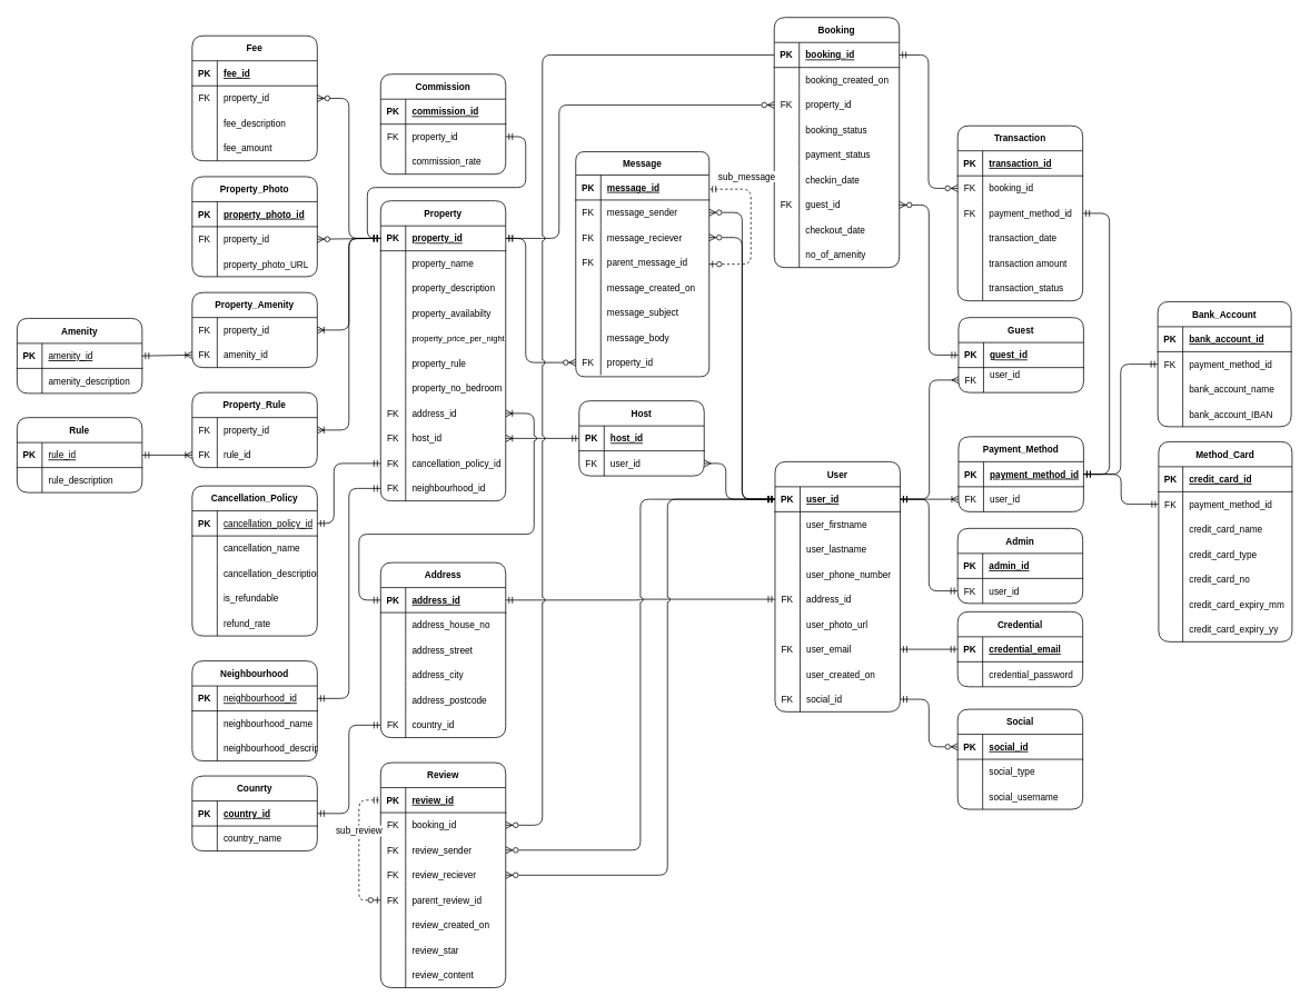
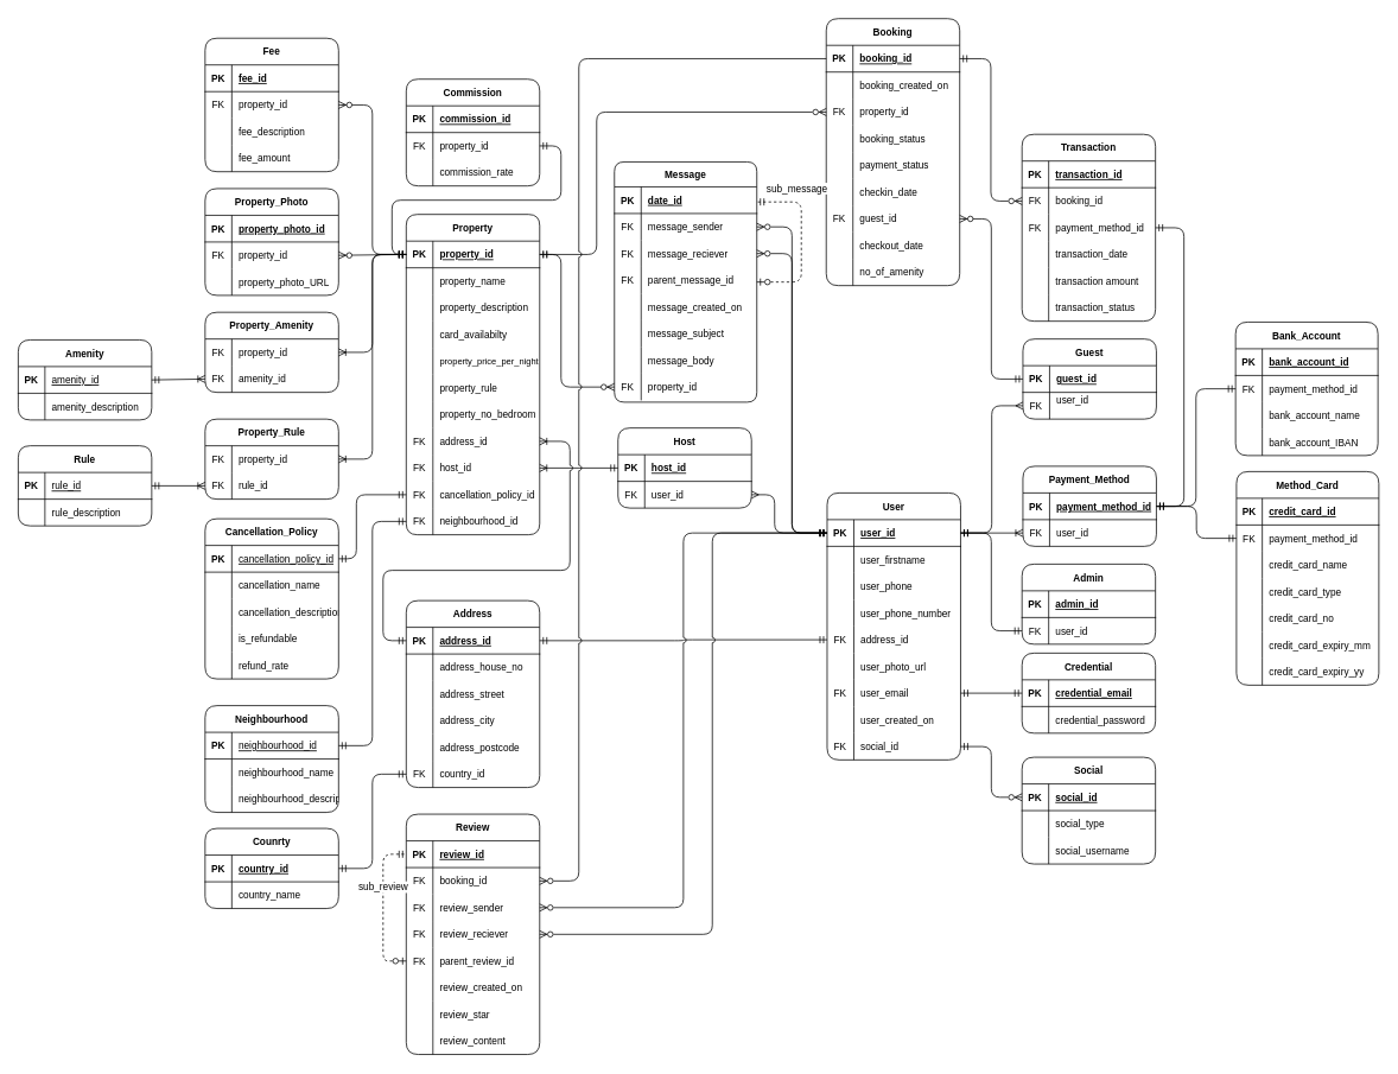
- <mxCell id="356" value="message_id" style="shape=partialRectangle;connectable=0;fillColor=none;top=0;left=0;bottom=0;right=0;align=left;spacingLeft=6;fontStyle=5;overflow=hidden;fontFamily=Helvetica;fontSize=11;rounded=1;" parent="354" vertex="1"><mxGeometry x="30" width="130" height="30" as="geometry"><mxRectangle width="130" height="30" as="alternateBounds" /></mxGeometry></mxCell>
+ <mxCell id="356" value="date_id" style="shape=partialRectangle;connectable=0;fillColor=none;top=0;left=0;bottom=0;right=0;align=left;spacingLeft=6;fontStyle=5;overflow=hidden;fontFamily=Helvetica;fontSize=11;rounded=1;" parent="354" vertex="1"><mxGeometry x="30" width="130" height="30" as="geometry"><mxRectangle width="130" height="30" as="alternateBounds" /></mxGeometry></mxCell>
- <mxCell id="66" value="property_availabilty" style="shape=partialRectangle;connectable=0;fillColor=none;top=0;left=0;bottom=0;right=0;align=left;spacingLeft=6;overflow=hidden;fontFamily=Helvetica;fontSize=11;rounded=1;" parent="64" vertex="1"><mxGeometry x="30" width="120" height="30" as="geometry"><mxRectangle width="120" height="30" as="alternateBounds" /></mxGeometry></mxCell>
+ <mxCell id="66" value="card_availabilty" style="shape=partialRectangle;connectable=0;fillColor=none;top=0;left=0;bottom=0;right=0;align=left;spacingLeft=6;overflow=hidden;fontFamily=Helvetica;fontSize=11;rounded=1;" parent="64" vertex="1"><mxGeometry x="30" width="120" height="30" as="geometry"><mxRectangle width="120" height="30" as="alternateBounds" /></mxGeometry></mxCell>
- <mxCell id="233" value="user_lastname" style="shape=partialRectangle;connectable=0;fillColor=none;top=0;left=0;bottom=0;right=0;align=left;spacingLeft=6;overflow=hidden;fontFamily=Helvetica;fontSize=11;rounded=1;" parent="231" vertex="1"><mxGeometry x="30" width="120" height="30" as="geometry"><mxRectangle width="120" height="30" as="alternateBounds" /></mxGeometry></mxCell>
+ <mxCell id="233" value="user_phone" style="shape=partialRectangle;connectable=0;fillColor=none;top=0;left=0;bottom=0;right=0;align=left;spacingLeft=6;overflow=hidden;fontFamily=Helvetica;fontSize=11;rounded=1;" parent="231" vertex="1"><mxGeometry x="30" width="120" height="30" as="geometry"><mxRectangle width="120" height="30" as="alternateBounds" /></mxGeometry></mxCell>
